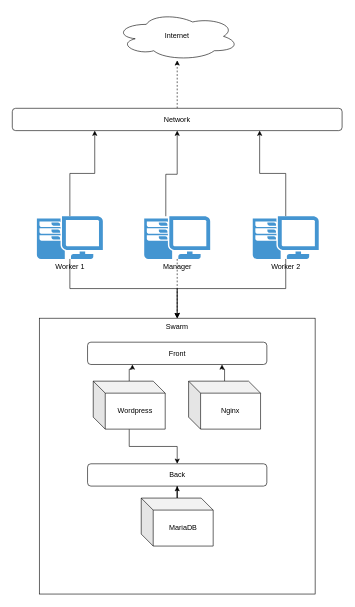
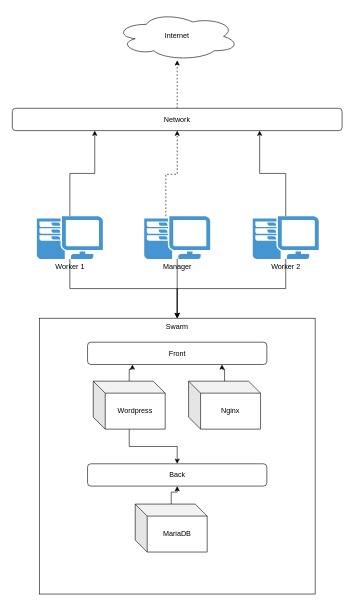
- <mxCell id="9" style="edgeStyle=orthogonalEdgeStyle;rounded=0;orthogonalLoop=1;jettySize=auto;html=1;entryX=0.5;entryY=1;entryDx=0;entryDy=0;" edge="1" parent="1" source="11" target="13"><mxGeometry relative="1" as="geometry"><Array as="points"><mxPoint x="276" y="290" /><mxPoint x="295" y="290" /></Array></mxGeometry></mxCell>
+ <mxCell id="9" style="edgeStyle=orthogonalEdgeStyle;rounded=0;orthogonalLoop=1;jettySize=auto;html=1;entryX=0.5;entryY=1;entryDx=0;entryDy=0;dashed=1;" edge="1" parent="1" source="11" target="13"><mxGeometry relative="1" as="geometry"><Array as="points"><mxPoint x="276" y="290" /><mxPoint x="295" y="290" /></Array></mxGeometry></mxCell>
- <mxCell id="10" value="" style="edgeStyle=orthogonalEdgeStyle;rounded=0;orthogonalLoop=1;jettySize=auto;html=1;dashed=1;" edge="1" parent="1" source="11" target="14"><mxGeometry relative="1" as="geometry" /></mxCell>
+ <mxCell id="10" value="" style="edgeStyle=orthogonalEdgeStyle;rounded=0;orthogonalLoop=1;jettySize=auto;html=1;" edge="1" parent="1" source="11" target="14"><mxGeometry relative="1" as="geometry" /></mxCell>
- <mxCell id="18" value="MariaDB" style="shape=cube;whiteSpace=wrap;html=1;boundedLbl=1;backgroundOutline=1;darkOpacity=0.05;darkOpacity2=0.1;" vertex="1" parent="1"><mxGeometry x="235" y="830" width="120" height="80" as="geometry" /></mxCell>
+ <mxCell id="18" value="MariaDB" style="shape=cube;whiteSpace=wrap;html=1;boundedLbl=1;backgroundOutline=1;darkOpacity=0.05;darkOpacity2=0.1;" vertex="1" parent="1"><mxGeometry x="225" y="840" width="120" height="80" as="geometry" /></mxCell>
